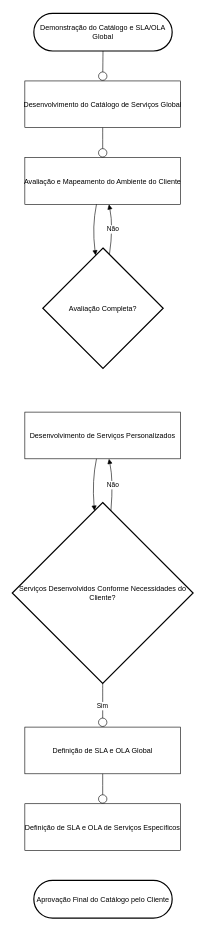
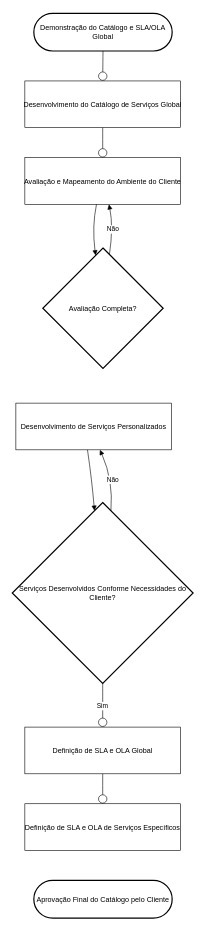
- <mxCell id="6" value="Desenvolvimento de Serviços Personalizados" style="shadow=0;" vertex="1" parent="1"><mxGeometry x="41" y="686" width="260" height="78" as="geometry" /></mxCell>
+ <mxCell id="6" value="Desenvolvimento de Serviços Personalizados" style="shadow=0;" vertex="1" parent="1"><mxGeometry x="26" y="671" width="260" height="78" as="geometry" /></mxCell>
